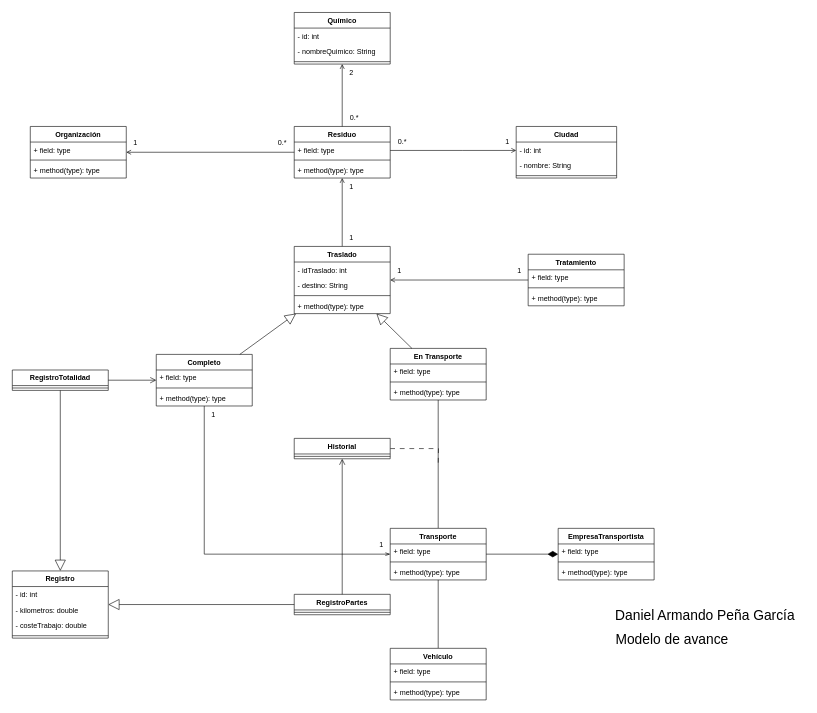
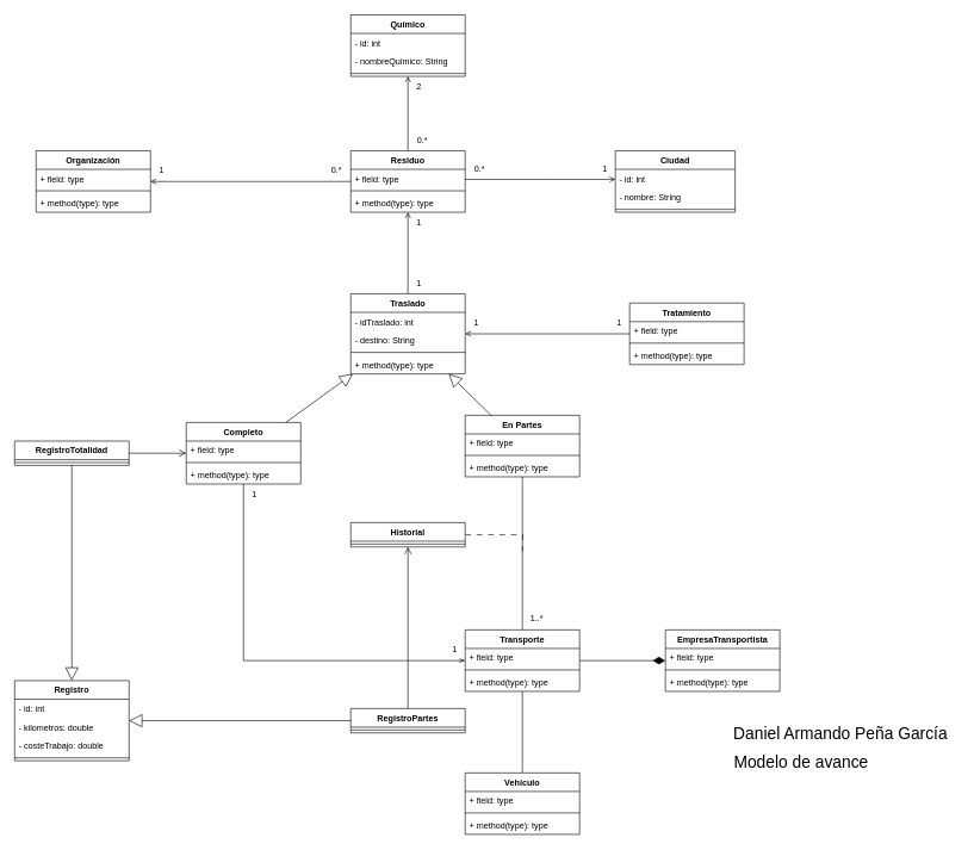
- <mxCell id="38" value="En Transporte" style="swimlane;fontStyle=1;align=center;verticalAlign=top;childLayout=stackLayout;horizontal=1;startSize=26;horizontalStack=0;resizeParent=1;resizeParentMax=0;resizeLast=0;collapsible=1;marginBottom=0;" vertex="1" parent="1"><mxGeometry x="650" y="580" width="160" height="86" as="geometry" /></mxCell>
+ <mxCell id="38" value="En Partes" style="swimlane;fontStyle=1;align=center;verticalAlign=top;childLayout=stackLayout;horizontal=1;startSize=26;horizontalStack=0;resizeParent=1;resizeParentMax=0;resizeLast=0;collapsible=1;marginBottom=0;" vertex="1" parent="1"><mxGeometry x="650" y="580" width="160" height="86" as="geometry" /></mxCell>
+ <mxCell id="74" value="1..*" style="text;html=1;align=center;verticalAlign=middle;resizable=0;points=[];autosize=1;strokeColor=none;fillColor=none;" vertex="1" parent="1"><mxGeometry x="730" y="850" width="40" height="30" as="geometry" /></mxCell>
